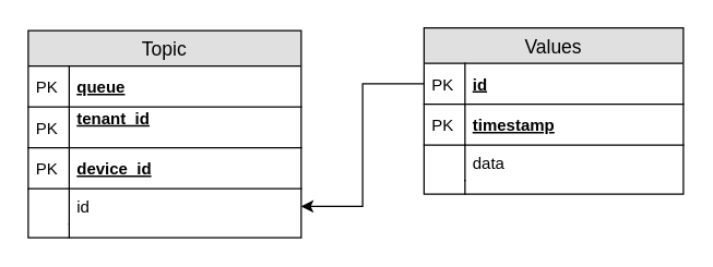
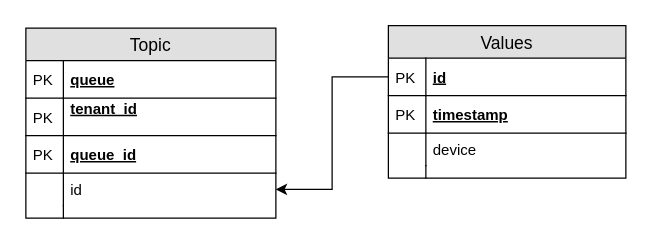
- <mxCell id="18" value="data" style="shape=partialRectangle;top=0;left=0;right=0;bottom=0;align=left;verticalAlign=top;fillColor=none;spacingLeft=34;spacingRight=4;overflow=hidden;rotatable=0;points=[[0,0.5],[1,0.5]];portConstraint=eastwest;dropTarget=0;fontSize=12;" parent="13" vertex="1"><mxGeometry y="86" width="190" height="26" as="geometry" /></mxCell>
+ <mxCell id="18" value="device" style="shape=partialRectangle;top=0;left=0;right=0;bottom=0;align=left;verticalAlign=top;fillColor=none;spacingLeft=34;spacingRight=4;overflow=hidden;rotatable=0;points=[[0,0.5],[1,0.5]];portConstraint=eastwest;dropTarget=0;fontSize=12;" parent="13" vertex="1"><mxGeometry y="86" width="190" height="26" as="geometry" /></mxCell>
- <mxCell id="7" value="device_id" style="shape=partialRectangle;top=0;left=0;right=0;bottom=1;align=left;verticalAlign=middle;fillColor=none;spacingLeft=34;spacingRight=4;overflow=hidden;rotatable=0;points=[[0,0.5],[1,0.5]];portConstraint=eastwest;dropTarget=0;fontStyle=5;fontSize=12;" parent="2" vertex="1"><mxGeometry y="86" width="200" height="30" as="geometry" /></mxCell>
+ <mxCell id="7" value="queue_id" style="shape=partialRectangle;top=0;left=0;right=0;bottom=1;align=left;verticalAlign=middle;fillColor=none;spacingLeft=34;spacingRight=4;overflow=hidden;rotatable=0;points=[[0,0.5],[1,0.5]];portConstraint=eastwest;dropTarget=0;fontStyle=5;fontSize=12;" parent="2" vertex="1"><mxGeometry y="86" width="200" height="30" as="geometry" /></mxCell>
